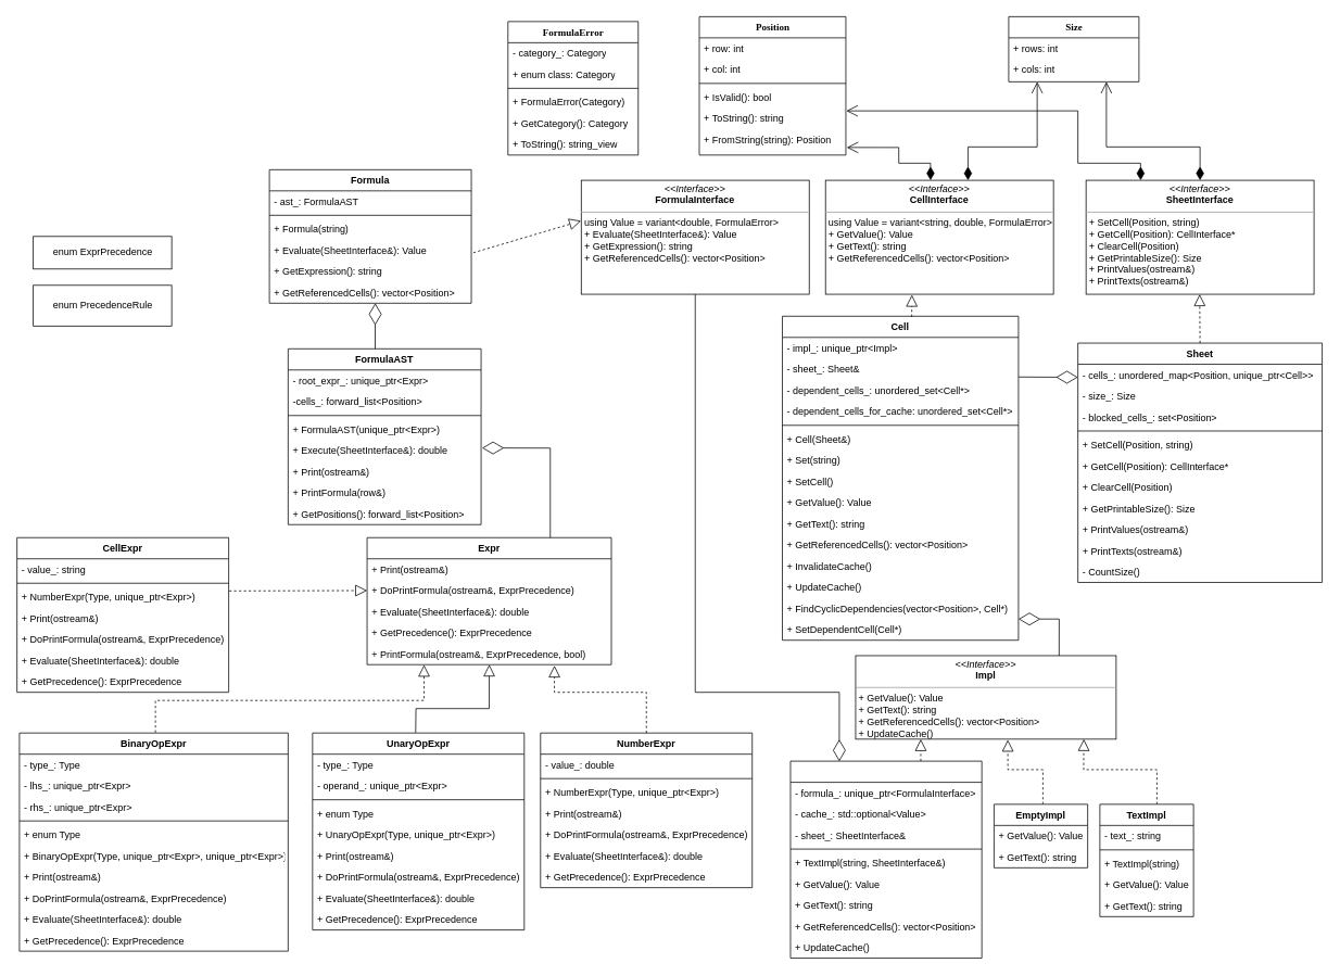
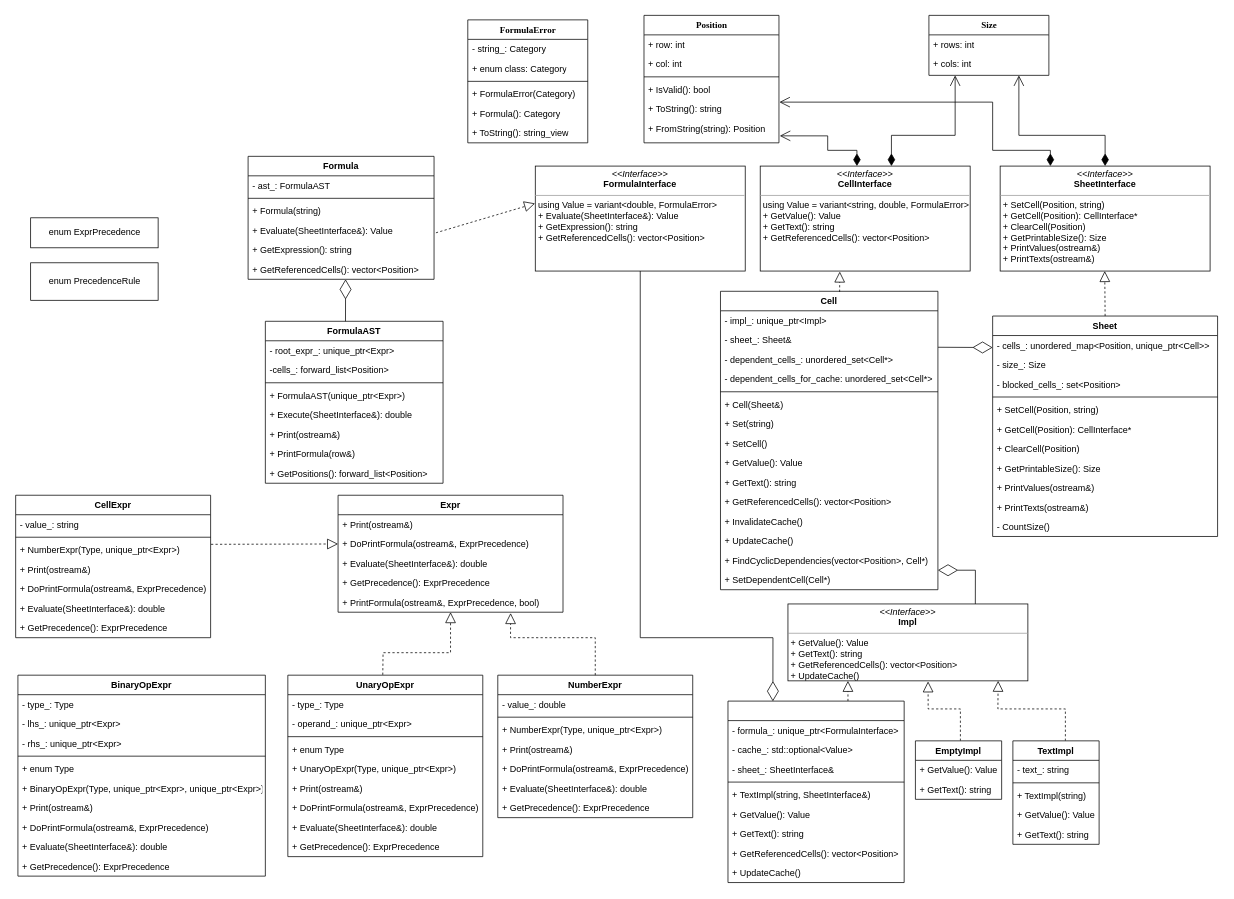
- <mxCell id="13" value="- category_: Category" style="text;html=1;strokeColor=none;fillColor=none;align=left;verticalAlign=top;spacingLeft=4;spacingRight=4;whiteSpace=wrap;overflow=hidden;rotatable=0;points=[[0,0.5],[1,0.5]];portConstraint=eastwest;" parent="12" vertex="1"><mxGeometry y="26" width="160" height="26" as="geometry" /></mxCell>
+ <mxCell id="13" value="- string_: Category" style="text;html=1;strokeColor=none;fillColor=none;align=left;verticalAlign=top;spacingLeft=4;spacingRight=4;whiteSpace=wrap;overflow=hidden;rotatable=0;points=[[0,0.5],[1,0.5]];portConstraint=eastwest;" parent="12" vertex="1"><mxGeometry y="26" width="160" height="26" as="geometry" /></mxCell>
- <mxCell id="17" value="+ GetCategory(): Category" style="text;html=1;strokeColor=none;fillColor=none;align=left;verticalAlign=top;spacingLeft=4;spacingRight=4;whiteSpace=wrap;overflow=hidden;rotatable=0;points=[[0,0.5],[1,0.5]];portConstraint=eastwest;" parent="12" vertex="1"><mxGeometry y="112" width="160" height="26" as="geometry" /></mxCell>
+ <mxCell id="17" value="+ Formula(): Category" style="text;html=1;strokeColor=none;fillColor=none;align=left;verticalAlign=top;spacingLeft=4;spacingRight=4;whiteSpace=wrap;overflow=hidden;rotatable=0;points=[[0,0.5],[1,0.5]];portConstraint=eastwest;" parent="12" vertex="1"><mxGeometry y="112" width="160" height="26" as="geometry" /></mxCell>
- <mxCell id="84" value="" style="endArrow=diamondThin;endFill=0;endSize=24;html=1;rounded=0;entryX=1.005;entryY=0.377;entryDx=0;entryDy=0;exitX=0.75;exitY=0;exitDx=0;exitDy=0;entryPerimeter=0;" parent="1" source="46" target="39" edge="1"><mxGeometry width="160" relative="1" as="geometry"><mxPoint x="230" y="630" as="sourcePoint" /><mxPoint x="290" y="570" as="targetPoint" /><Array as="points"><mxPoint x="675" y="550" /></Array></mxGeometry></mxCell>
- <mxCell id="82" value="" style="endArrow=block;dashed=1;endFill=0;endSize=12;html=1;rounded=0;entryX=0.233;entryY=1.007;entryDx=0;entryDy=0;entryPerimeter=0;exitX=0.506;exitY=-0.002;exitDx=0;exitDy=0;exitPerimeter=0;" parent="1" source="52" target="51" edge="1"><mxGeometry width="160" relative="1" as="geometry"><mxPoint x="188.5" y="900" as="sourcePoint" /><mxPoint x="520" y="820" as="targetPoint" /><Array as="points"><mxPoint x="190" y="860" /><mxPoint x="520" y="860" /></Array></mxGeometry></mxCell>
- <mxCell id="81" value="" style="endArrow=block;dashed=0;endFill=0;endSize=12;html=1;rounded=0;entryX=0.5;entryY=0.997;entryDx=0;entryDy=0;entryPerimeter=0;exitX=0.487;exitY=-0.002;exitDx=0;exitDy=0;exitPerimeter=0;" parent="1" source="63" target="51" edge="1"><mxGeometry width="160" relative="1" as="geometry"><mxPoint x="513.5" y="900" as="sourcePoint" /><mxPoint x="512.5" y="820" as="targetPoint" /><Array as="points"><mxPoint x="510" y="870" /><mxPoint x="600" y="870" /></Array></mxGeometry></mxCell>
+ <mxCell id="81" value="" style="endArrow=block;dashed=1;endFill=0;endSize=12;html=1;rounded=0;entryX=0.5;entryY=0.997;entryDx=0;entryDy=0;entryPerimeter=0;exitX=0.487;exitY=-0.002;exitDx=0;exitDy=0;exitPerimeter=0;" parent="1" source="63" target="51" edge="1"><mxGeometry width="160" relative="1" as="geometry"><mxPoint x="513.5" y="900" as="sourcePoint" /><mxPoint x="512.5" y="820" as="targetPoint" /><Array as="points"><mxPoint x="510" y="870" /><mxPoint x="600" y="870" /></Array></mxGeometry></mxCell>
